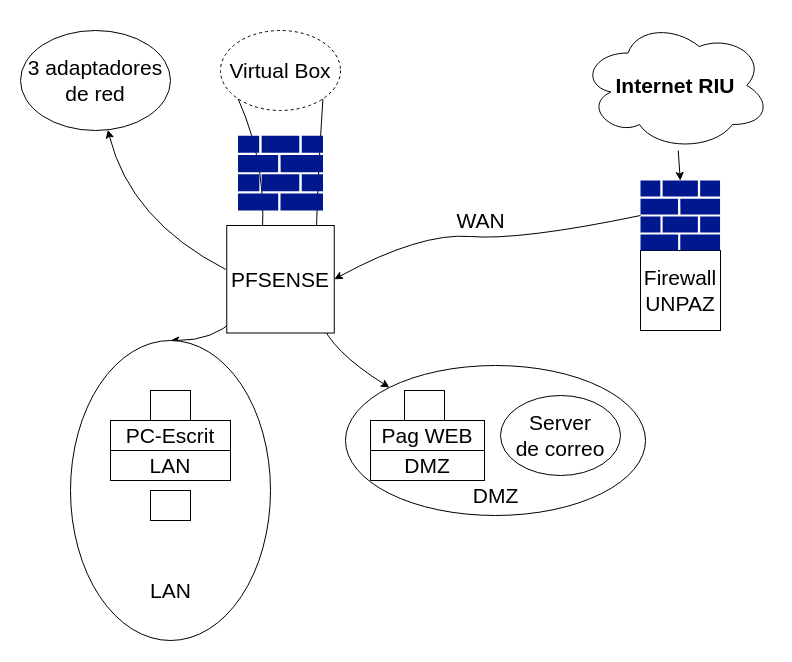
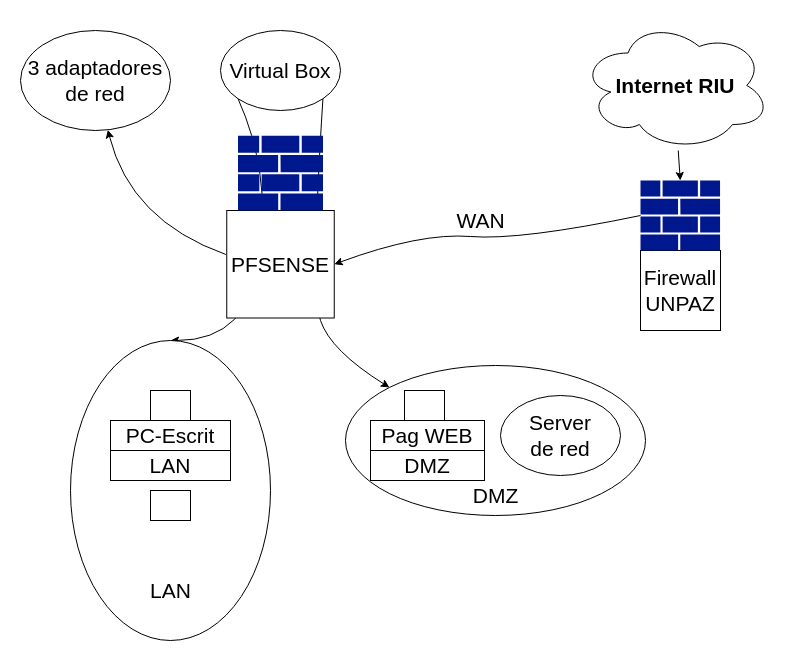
- <mxCell id="7" value="Virtual Box" style="ellipse;whiteSpace=wrap;html=1;fontSize=21;dashed=1;" vertex="1" parent="1"><mxGeometry x="220" y="30" width="120" height="80" as="geometry" /></mxCell>
+ <mxCell id="7" value="Virtual Box" style="ellipse;whiteSpace=wrap;html=1;fontSize=21;" vertex="1" parent="1"><mxGeometry x="220" y="30" width="120" height="80" as="geometry" /></mxCell>
- <mxCell id="12" value="PFSENSE" style="whiteSpace=wrap;html=1;aspect=fixed;fontSize=21;" vertex="1" parent="1"><mxGeometry x="226.25" y="225" width="107.5" height="107.5" as="geometry" /></mxCell>
+ <mxCell id="12" value="PFSENSE" style="whiteSpace=wrap;html=1;aspect=fixed;fontSize=21;" vertex="1" parent="1"><mxGeometry x="226.25" y="210" width="107.5" height="107.5" as="geometry" /></mxCell>
- <mxCell id="25" value="Server&lt;br&gt;de correo" style="ellipse;whiteSpace=wrap;html=1;fontSize=21;" vertex="1" parent="1"><mxGeometry x="500" y="395" width="120" height="80" as="geometry" /></mxCell>
+ <mxCell id="25" value="Server&lt;br&gt;de red" style="ellipse;whiteSpace=wrap;html=1;fontSize=21;" vertex="1" parent="1"><mxGeometry x="500" y="395" width="120" height="80" as="geometry" /></mxCell>
